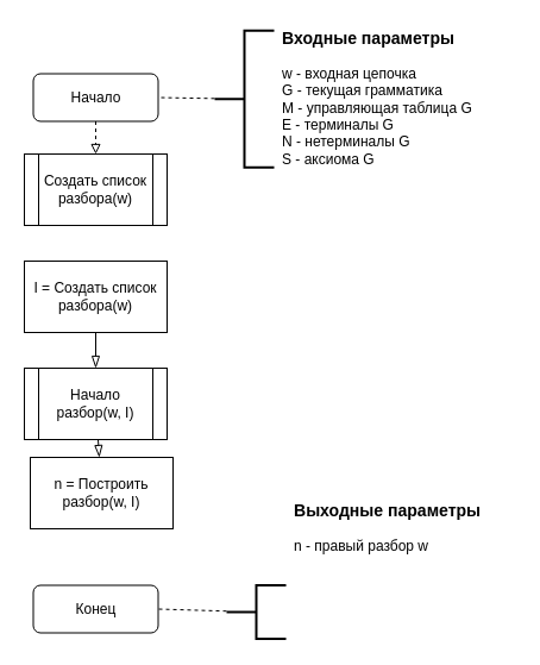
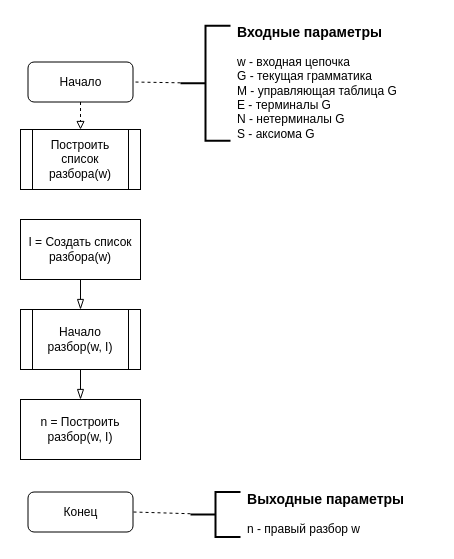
- <mxCell id="7" value="Создать список разбора(w)" style="shape=process;whiteSpace=wrap;html=1;backgroundOutline=1;" vertex="1" parent="1"><mxGeometry x="20" y="129" width="120" height="60" as="geometry" /></mxCell>
+ <mxCell id="7" value="Построить список разбора(w)" style="shape=process;whiteSpace=wrap;html=1;backgroundOutline=1;" vertex="1" parent="1"><mxGeometry x="20" y="129" width="120" height="60" as="geometry" /></mxCell>
- <mxCell id="10" value="n = Построить разбор(w, I)" style="rounded=0;whiteSpace=wrap;html=1;" vertex="1" parent="1"><mxGeometry x="25" y="384" width="120" height="60" as="geometry" /></mxCell>
+ <mxCell id="10" value="n = Построить разбор(w, I)" style="rounded=0;whiteSpace=wrap;html=1;" vertex="1" parent="1"><mxGeometry x="20" y="399" width="120" height="60" as="geometry" /></mxCell>
- <mxCell id="16" value="&lt;h3&gt;Выходные параметры&lt;/h3&gt;&lt;p&gt;&lt;span style=&quot;text-align: center&quot;&gt;n - правый разбор w&lt;/span&gt;&lt;span style=&quot;text-align: center&quot;&gt;&lt;br&gt;&lt;/span&gt;&lt;/p&gt;" style="text;html=1;strokeColor=none;fillColor=none;spacing=5;spacingTop=-20;whiteSpace=wrap;overflow=hidden;rounded=0;" vertex="1" parent="1"><mxGeometry x="242" y="416.5" width="190" height="50" as="geometry" /></mxCell>
+ <mxCell id="16" value="&lt;h3&gt;Выходные параметры&lt;/h3&gt;&lt;p&gt;&lt;span style=&quot;text-align: center&quot;&gt;n - правый разбор w&lt;/span&gt;&lt;span style=&quot;text-align: center&quot;&gt;&lt;br&gt;&lt;/span&gt;&lt;/p&gt;" style="text;html=1;strokeColor=none;fillColor=none;spacing=5;spacingTop=-20;whiteSpace=wrap;overflow=hidden;rounded=0;" vertex="1" parent="1"><mxGeometry x="242" y="486.5" width="190" height="50" as="geometry" /></mxCell>
